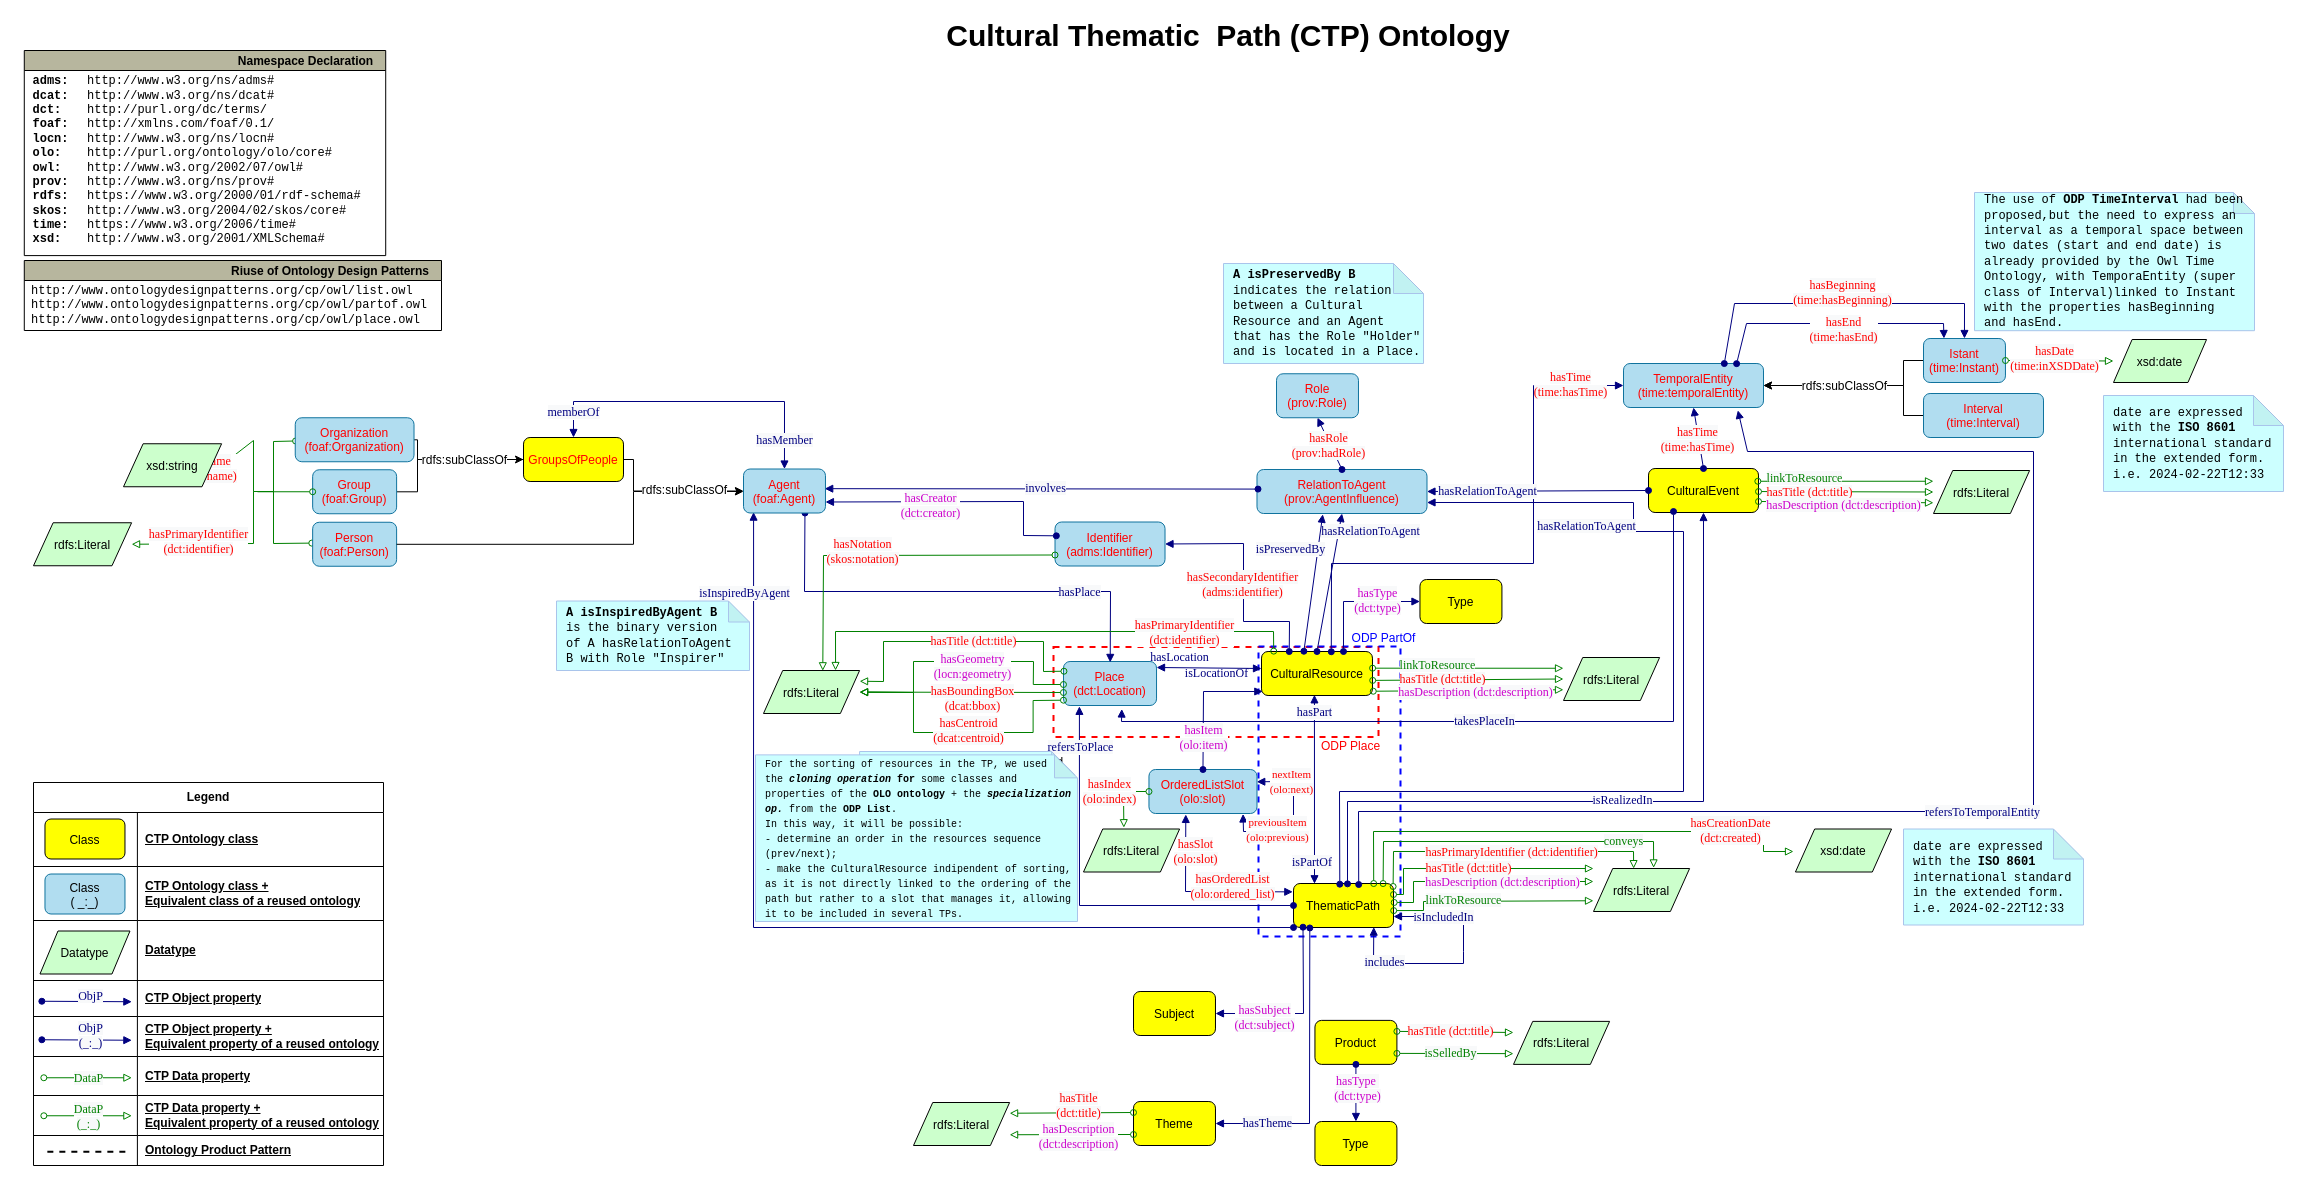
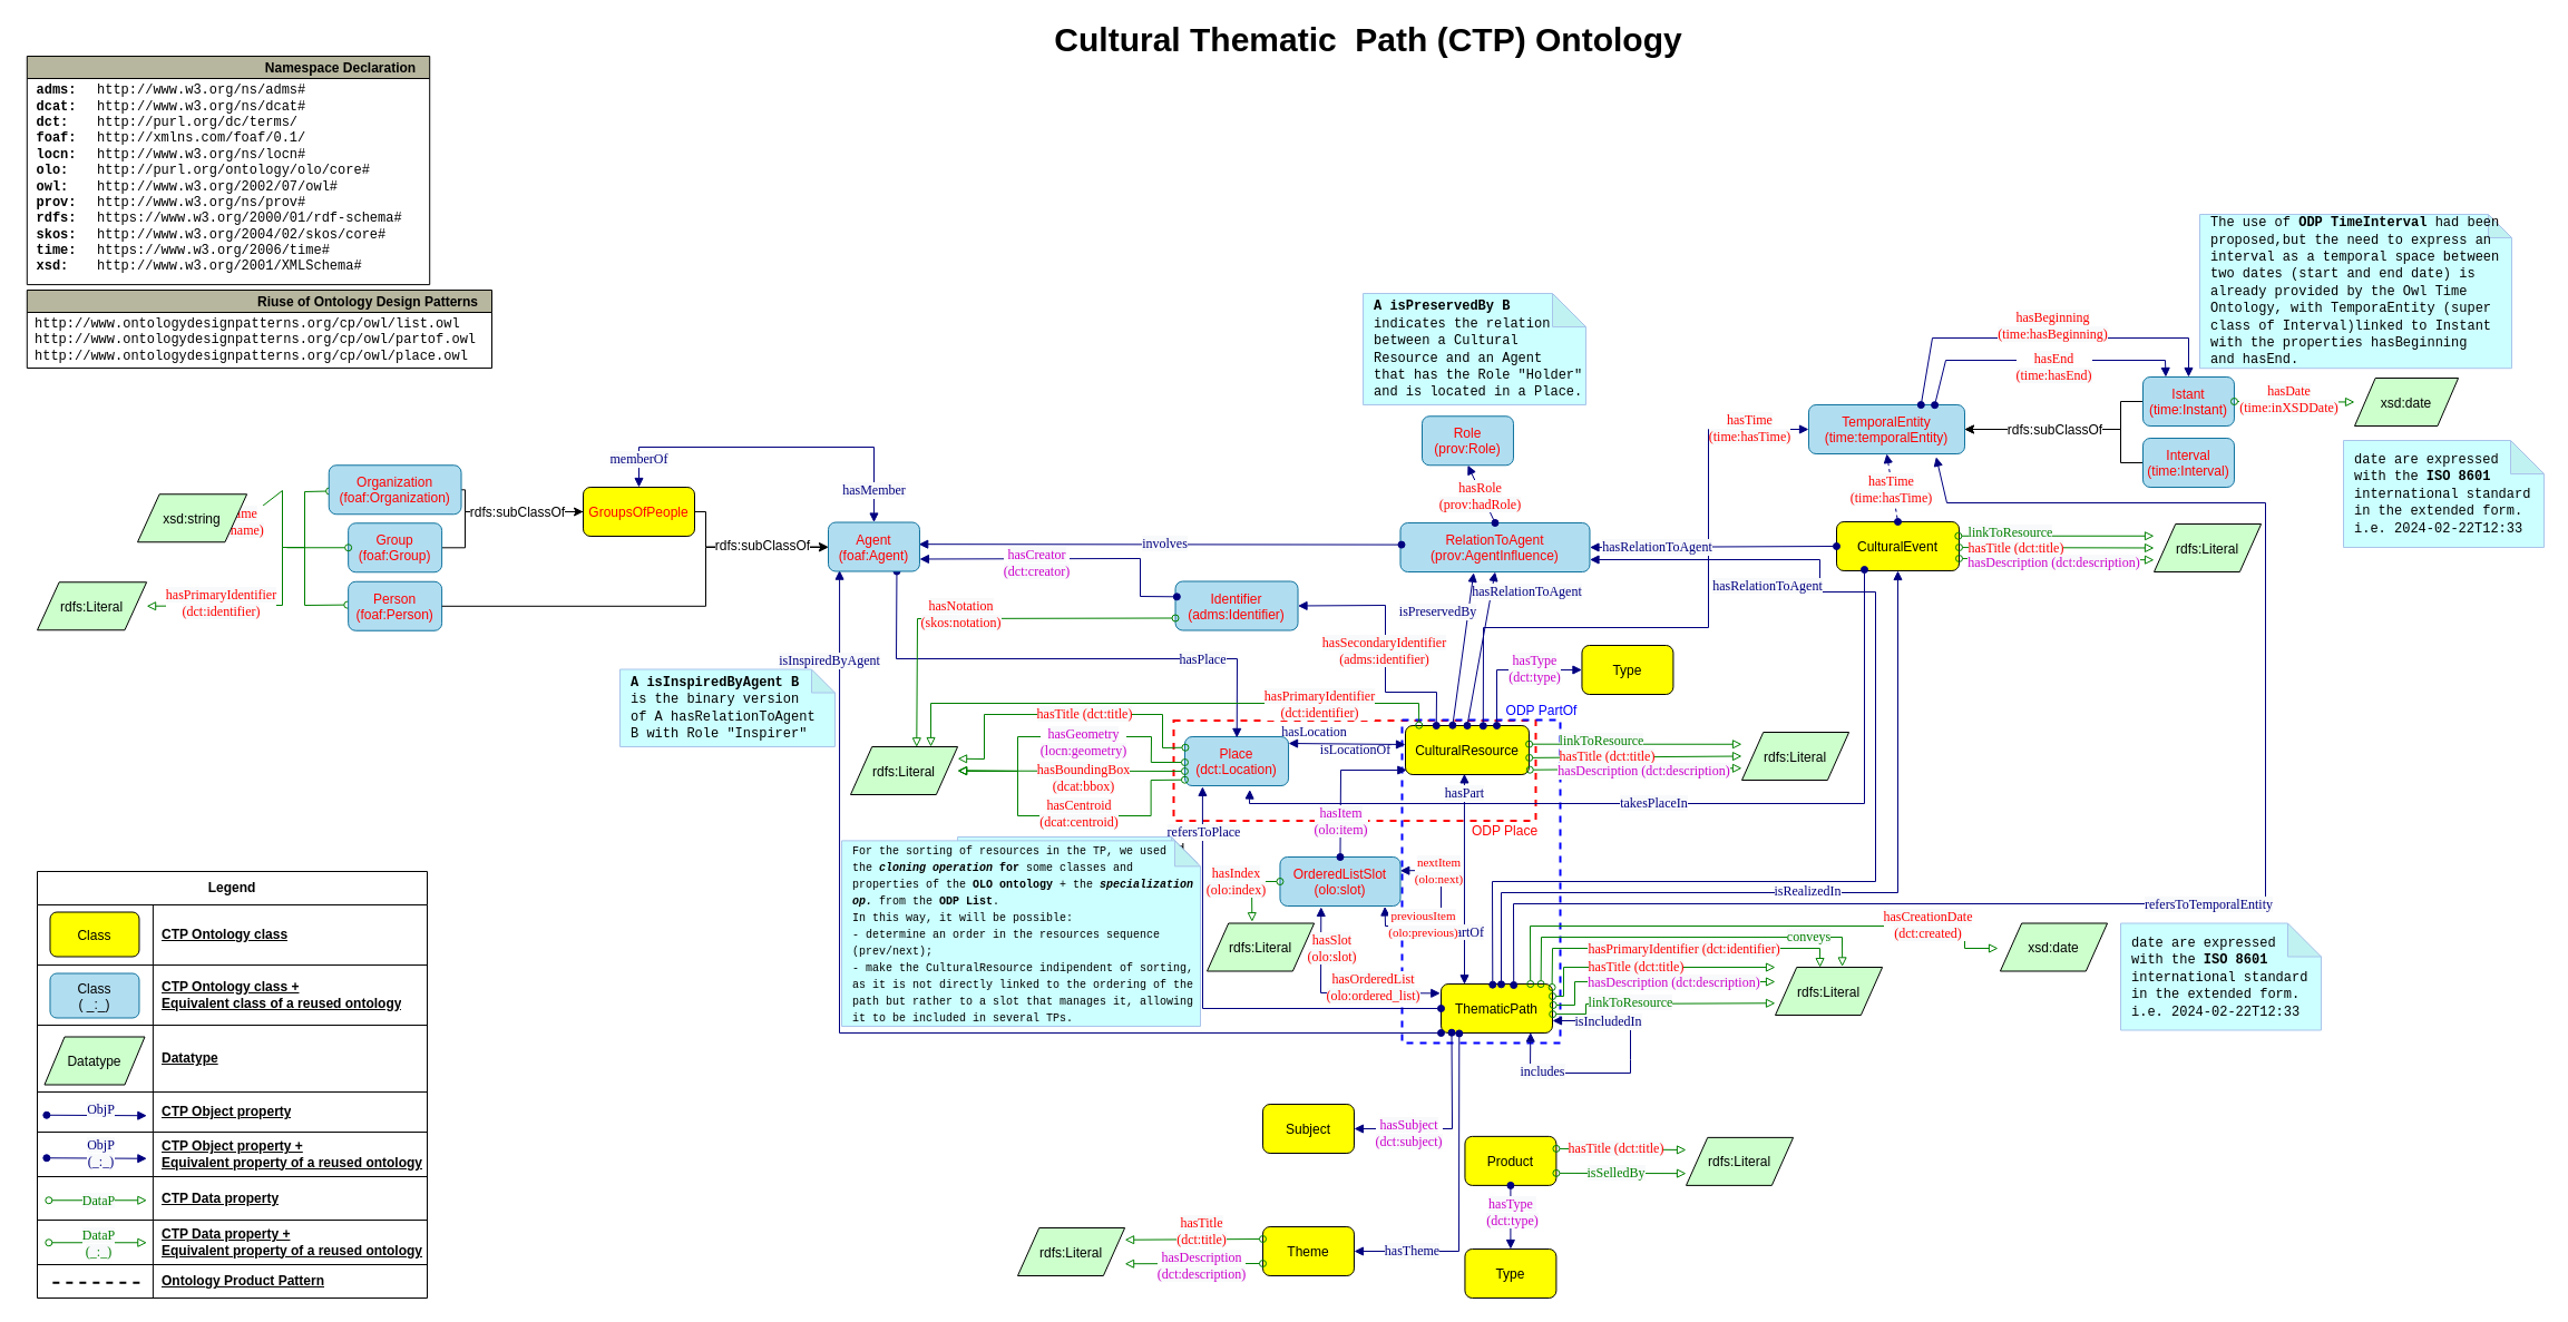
- <mxCell id="40" value="Interval&#10;(time:Interval)" style="graphMlID=n4;shape=rect;rounded=1;arcsize=30;fillColor=#b1ddf0;strokeColor=#10739e;strokeWidth=1.0;fontSize=12;fontColor=#FF0000;" vertex="1" parent="1"><mxGeometry x="1922.996" y="393" width="120" height="44" as="geometry" /></mxCell>
+ <mxCell id="40" value="Interval&#10;(time:Interval)" style="graphMlID=n4;shape=rect;rounded=1;arcsize=30;fillColor=#b1ddf0;strokeColor=#10739e;strokeWidth=1.0;fontSize=12;fontColor=#FF0000;" vertex="1" parent="1"><mxGeometry x="1922.996" y="393" width="81.968" height="44" as="geometry" /></mxCell>
- <mxCell id="104" value="" style="graphMlID=e0;rounded=0;endArrow=block;strokeColor=#000080;strokeWidth=1.0;startArrow=oval;startFill=1;endFill=1;entryX=0.5;entryY=1;entryDx=0;entryDy=0;exitX=0.5;exitY=0;exitDx=0;exitDy=0;fontSize=12;" edge="1" parent="1" source="18" target="19"><mxGeometry relative="1" as="geometry"><mxPoint x="1663" y="621.082" as="sourcePoint" /><mxPoint x="1814" y="621" as="targetPoint" /></mxGeometry></mxCell>
+ <mxCell id="104" value="" style="graphMlID=e0;rounded=0;endArrow=block;strokeColor=#000080;strokeWidth=1.0;startArrow=oval;startFill=1;endFill=1;entryX=0.5;entryY=1;entryDx=0;entryDy=0;exitX=0.5;exitY=0;exitDx=0;exitDy=0;fontSize=12;dashed=1;" edge="1" parent="1" source="18" target="19"><mxGeometry relative="1" as="geometry"><mxPoint x="1663" y="621.082" as="sourcePoint" /><mxPoint x="1814" y="621" as="targetPoint" /></mxGeometry></mxCell>
- <mxCell id="73" value="&lt;span style=&quot;color: rgb(0, 0, 128); font-family: dialog; font-size: 12px; font-style: normal; font-variant-ligatures: normal; font-variant-caps: normal; font-weight: 400; letter-spacing: normal; orphans: 2; text-align: center; text-indent: 0px; text-transform: none; widows: 2; word-spacing: 0px; -webkit-text-stroke-width: 0px; background-color: rgb(248, 249, 250); text-decoration-thickness: initial; text-decoration-style: initial; text-decoration-color: initial; float: none; display: inline !important;&quot;&gt;isPartOf&lt;/span&gt;" style="text;whiteSpace=wrap;html=1;fontSize=12;" vertex="1" parent="1"><mxGeometry x="1289.97" y="848" width="48.03" height="20" as="geometry" /></mxCell>
+ <mxCell id="73" value="&lt;span style=&quot;color: rgb(0, 0, 128); font-family: dialog; font-size: 12px; font-style: normal; font-variant-ligatures: normal; font-variant-caps: normal; font-weight: 400; letter-spacing: normal; orphans: 2; text-align: center; text-indent: 0px; text-transform: none; widows: 2; word-spacing: 0px; -webkit-text-stroke-width: 0px; background-color: rgb(248, 249, 250); text-decoration-thickness: initial; text-decoration-style: initial; text-decoration-color: initial; float: none; display: inline !important;&quot;&gt;isPartOf&lt;/span&gt;" style="text;whiteSpace=wrap;html=1;fontSize=12;" vertex="1" parent="1"><mxGeometry x="1289.97" y="823" width="48.03" height="20" as="geometry" /></mxCell>
